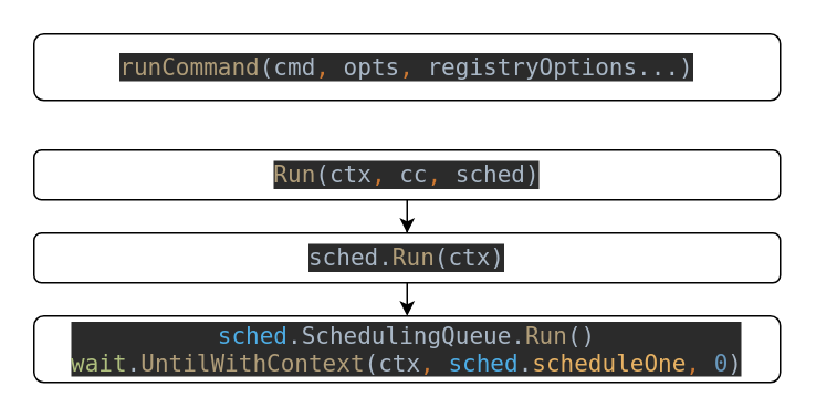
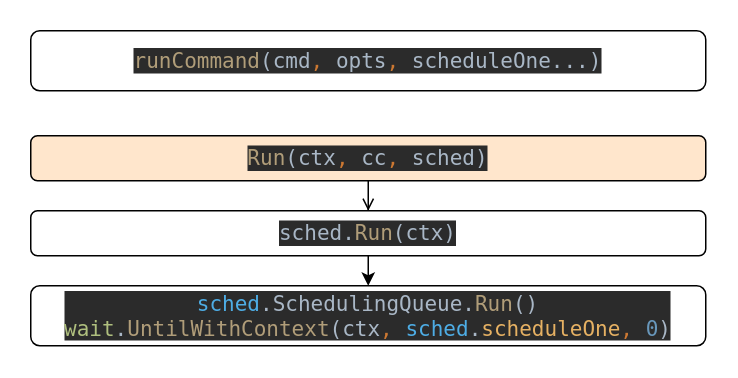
- <mxCell id="2" value="&lt;pre style=&quot;background-color: #2b2b2b ; color: #a9b7c6 ; font-family: &amp;#34;jetbrains mono&amp;#34; , monospace ; font-size: 10.5pt&quot;&gt;&lt;span style=&quot;color: #b09d79&quot;&gt;runCommand&lt;/span&gt;(cmd&lt;span style=&quot;color: #cc7832&quot;&gt;, &lt;/span&gt;opts&lt;span style=&quot;color: #cc7832&quot;&gt;, &lt;/span&gt;registryOptions...)&lt;/pre&gt;" style="rounded=1;whiteSpace=wrap;html=1;" vertex="1" parent="1"><mxGeometry x="20" y="20" width="450" height="40" as="geometry" /></mxCell>
+ <mxCell id="2" value="&lt;pre style=&quot;background-color: #2b2b2b ; color: #a9b7c6 ; font-family: &amp;#34;jetbrains mono&amp;#34; , monospace ; font-size: 10.5pt&quot;&gt;&lt;span style=&quot;color: #b09d79&quot;&gt;runCommand&lt;/span&gt;(cmd&lt;span style=&quot;color: #cc7832&quot;&gt;, &lt;/span&gt;opts&lt;span style=&quot;color: #cc7832&quot;&gt;, &lt;/span&gt;scheduleOne...)&lt;/pre&gt;" style="rounded=1;whiteSpace=wrap;html=1;" vertex="1" parent="1"><mxGeometry x="20" y="20" width="450" height="40" as="geometry" /></mxCell>
- <mxCell id="4" value="&lt;pre style=&quot;background-color: #2b2b2b ; color: #a9b7c6 ; font-family: &amp;#34;jetbrains mono&amp;#34; , monospace ; font-size: 10.5pt&quot;&gt;&lt;span style=&quot;color: #b09d79&quot;&gt;Run&lt;/span&gt;(ctx&lt;span style=&quot;color: #cc7832&quot;&gt;, &lt;/span&gt;cc&lt;span style=&quot;color: #cc7832&quot;&gt;, &lt;/span&gt;sched)&lt;/pre&gt;" style="whiteSpace=wrap;html=1;rounded=1;" vertex="1" parent="1"><mxGeometry x="20" y="90" width="450" height="30" as="geometry" /></mxCell>
+ <mxCell id="4" value="&lt;pre style=&quot;background-color: #2b2b2b ; color: #a9b7c6 ; font-family: &amp;#34;jetbrains mono&amp;#34; , monospace ; font-size: 10.5pt&quot;&gt;&lt;span style=&quot;color: #b09d79&quot;&gt;Run&lt;/span&gt;(ctx&lt;span style=&quot;color: #cc7832&quot;&gt;, &lt;/span&gt;cc&lt;span style=&quot;color: #cc7832&quot;&gt;, &lt;/span&gt;sched)&lt;/pre&gt;" style="whiteSpace=wrap;html=1;rounded=1;fillColor=#ffe6cc;" vertex="1" parent="1"><mxGeometry x="20" y="90" width="450" height="30" as="geometry" /></mxCell>
- <mxCell id="3" value="" style="edgeStyle=orthogonalEdgeStyle;rounded=0;orthogonalLoop=1;jettySize=auto;html=1;" edge="1" parent="1" source="4" target="6"><mxGeometry relative="1" as="geometry" /></mxCell>
+ <mxCell id="3" value="" style="edgeStyle=orthogonalEdgeStyle;rounded=0;orthogonalLoop=1;jettySize=auto;html=1;endArrow=open;" edge="1" parent="1" source="4" target="6"><mxGeometry relative="1" as="geometry" /></mxCell>
